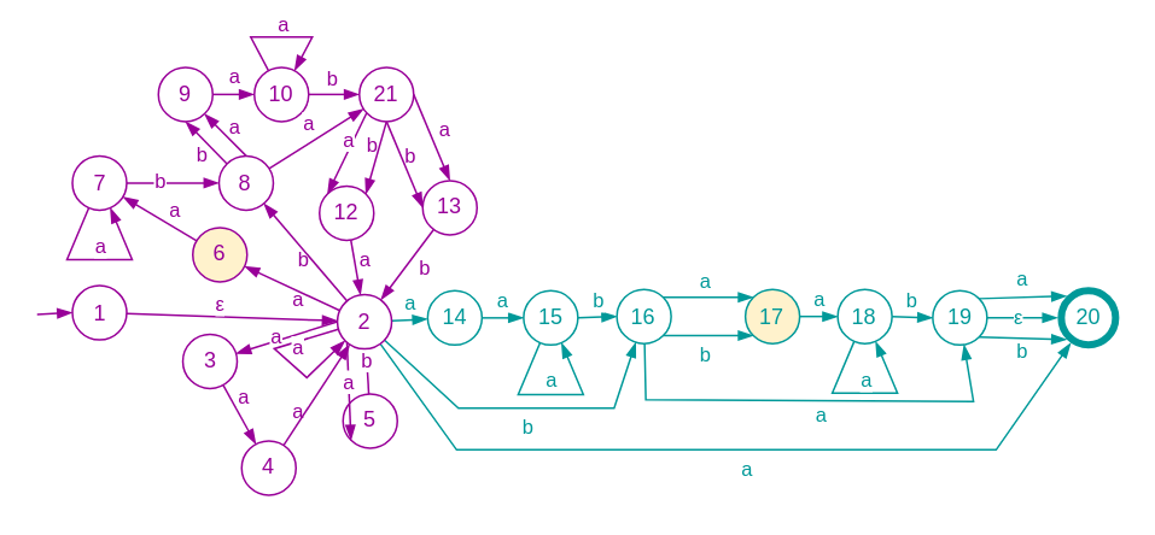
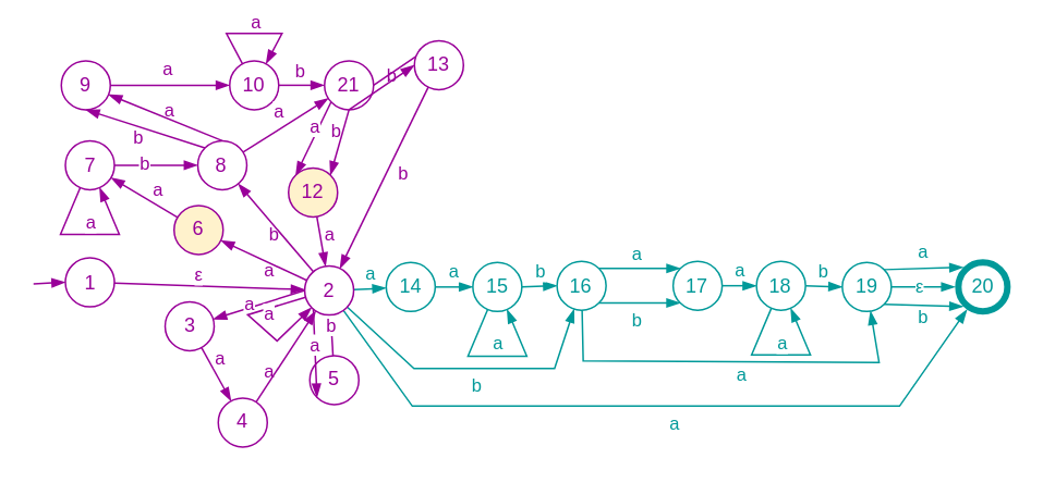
- <mxCell id="67" value="9" style="ellipse;whiteSpace=wrap;html=1;fontColor=#990099;strokeColor=#990099;strokeWidth=1;perimeterSpacing=0;" vertex="1" parent="1"><mxGeometry x="87.01" y="36.76" width="30" height="30" as="geometry" /></mxCell>
+ <mxCell id="67" value="9" style="ellipse;whiteSpace=wrap;html=1;fontColor=#990099;strokeColor=#990099;strokeWidth=1;perimeterSpacing=0;" vertex="1" parent="1"><mxGeometry x="37.01" y="36.76" width="30" height="30" as="geometry" /></mxCell>
- <mxCell id="91" value="13" style="ellipse;whiteSpace=wrap;html=1;fontColor=#990099;strokeColor=#990099;strokeWidth=1;perimeterSpacing=0;" vertex="1" parent="1"><mxGeometry x="233.01" y="99.45" width="30" height="30" as="geometry" /></mxCell>
+ <mxCell id="91" value="13" style="ellipse;whiteSpace=wrap;html=1;fontColor=#990099;strokeColor=#990099;strokeWidth=1;perimeterSpacing=0;" vertex="1" parent="1"><mxGeometry x="253.01" y="24.45" width="30" height="30" as="geometry" /></mxCell>
- <mxCell id="82" value="12" style="ellipse;whiteSpace=wrap;html=1;fontColor=#990099;strokeColor=#990099;strokeWidth=1;perimeterSpacing=0;" vertex="1" parent="1"><mxGeometry x="176" y="102.45" width="30" height="30" as="geometry" /></mxCell>
+ <mxCell id="82" value="12" style="ellipse;whiteSpace=wrap;html=1;fontColor=#990099;strokeColor=#990099;strokeWidth=1;perimeterSpacing=0;fillColor=#fff2cc;" vertex="1" parent="1"><mxGeometry x="176" y="102.45" width="30" height="30" as="geometry" /></mxCell>
- <mxCell id="25" value="17" style="ellipse;whiteSpace=wrap;html=1;fontColor=#009999;strokeColor=#009999;strokeWidth=1;perimeterSpacing=0;fillColor=#fff2cc;" vertex="1" parent="1"><mxGeometry x="411.25" y="159.61" width="30" height="30" as="geometry" /></mxCell>
+ <mxCell id="25" value="17" style="ellipse;whiteSpace=wrap;html=1;fontColor=#009999;strokeColor=#009999;strokeWidth=1;perimeterSpacing=0;" vertex="1" parent="1"><mxGeometry x="411.25" y="159.61" width="30" height="30" as="geometry" /></mxCell>
